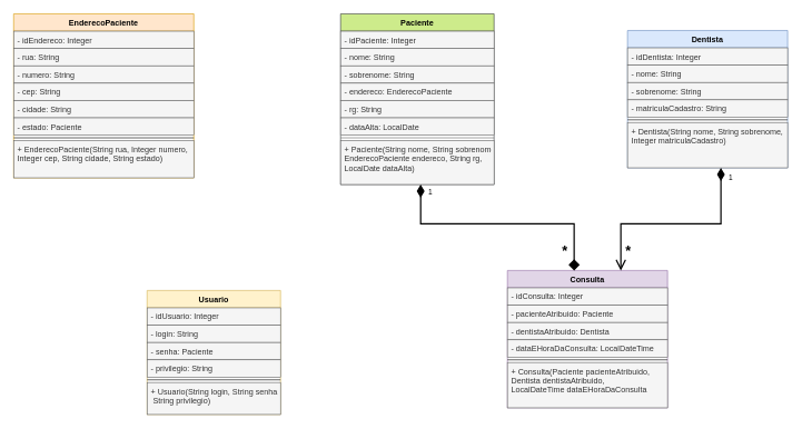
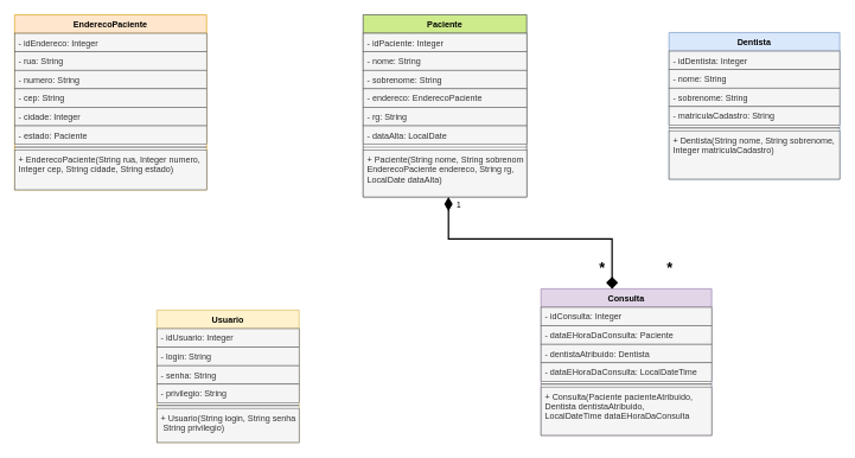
- <mxCell id="23" value="- cidade: String" style="text;strokeColor=#666666;fillColor=#f5f5f5;align=left;verticalAlign=top;spacingLeft=4;spacingRight=4;overflow=hidden;rotatable=0;points=[[0,0.5],[1,0.5]];portConstraint=eastwest;fontColor=#333333;" parent="18" vertex="1"><mxGeometry y="130" width="270" height="26" as="geometry" /></mxCell>
+ <mxCell id="23" value="- cidade: Integer" style="text;strokeColor=#666666;fillColor=#f5f5f5;align=left;verticalAlign=top;spacingLeft=4;spacingRight=4;overflow=hidden;rotatable=0;points=[[0,0.5],[1,0.5]];portConstraint=eastwest;fontColor=#333333;" parent="18" vertex="1"><mxGeometry y="130" width="270" height="26" as="geometry" /></mxCell>
- <mxCell id="44" value="1" style="endArrow=open;html=1;endSize=12;startArrow=diamondThin;startSize=14;startFill=1;edgeStyle=orthogonalEdgeStyle;align=left;verticalAlign=bottom;rounded=0;strokeWidth=2;" parent="1" source="2" target="27" edge="1"><mxGeometry x="-0.841" y="10" relative="1" as="geometry"><mxPoint x="1090" y="345" as="sourcePoint" /><mxPoint x="930" y="405" as="targetPoint" /><Array as="points"><mxPoint x="1080" y="335" /><mxPoint x="930" y="335" /></Array><mxPoint as="offset" /></mxGeometry></mxCell>
- <mxCell id="29" value="- pacienteAtribuido: Paciente" style="text;strokeColor=#666666;fillColor=#f5f5f5;align=left;verticalAlign=top;spacingLeft=4;spacingRight=4;overflow=hidden;rotatable=0;points=[[0,0.5],[1,0.5]];portConstraint=eastwest;fontColor=#333333;" parent="27" vertex="1"><mxGeometry y="52" width="240" height="26" as="geometry" /></mxCell>
+ <mxCell id="29" value="- dataEHoraDaConsulta: Paciente" style="text;strokeColor=#666666;fillColor=#f5f5f5;align=left;verticalAlign=top;spacingLeft=4;spacingRight=4;overflow=hidden;rotatable=0;points=[[0,0.5],[1,0.5]];portConstraint=eastwest;fontColor=#333333;" parent="27" vertex="1"><mxGeometry y="52" width="240" height="26" as="geometry" /></mxCell>
- <mxCell id="37" value="- senha: Paciente" style="text;strokeColor=#666666;fillColor=#f5f5f5;align=left;verticalAlign=top;spacingLeft=4;spacingRight=4;overflow=hidden;rotatable=0;points=[[0,0.5],[1,0.5]];portConstraint=eastwest;fontColor=#333333;" parent="34" vertex="1"><mxGeometry y="78" width="200" height="26" as="geometry" /></mxCell>
+ <mxCell id="37" value="- senha: String" style="text;strokeColor=#666666;fillColor=#f5f5f5;align=left;verticalAlign=top;spacingLeft=4;spacingRight=4;overflow=hidden;rotatable=0;points=[[0,0.5],[1,0.5]];portConstraint=eastwest;fontColor=#333333;" parent="34" vertex="1"><mxGeometry y="78" width="200" height="26" as="geometry" /></mxCell>
